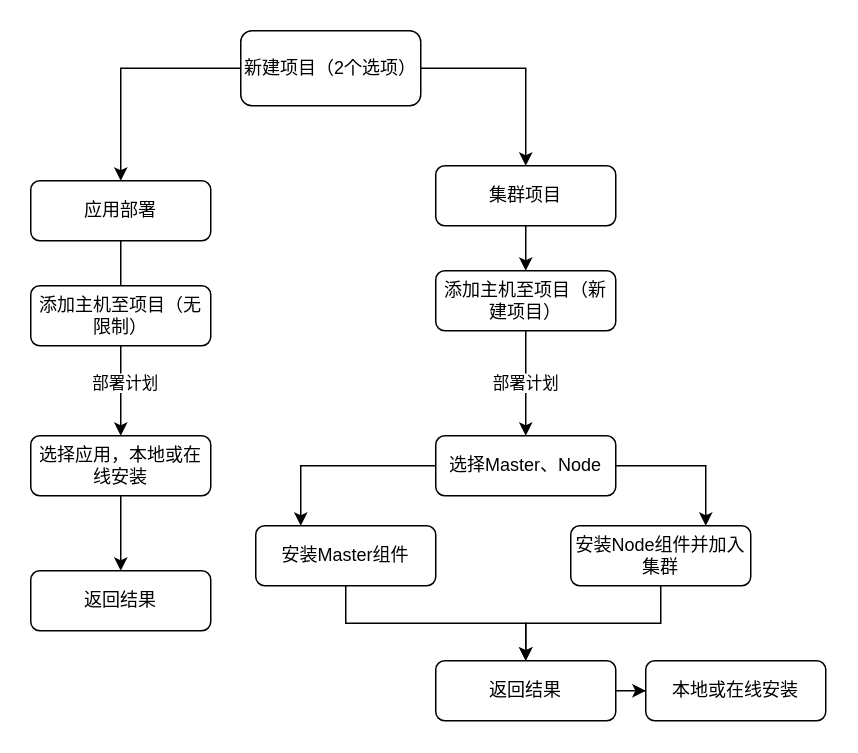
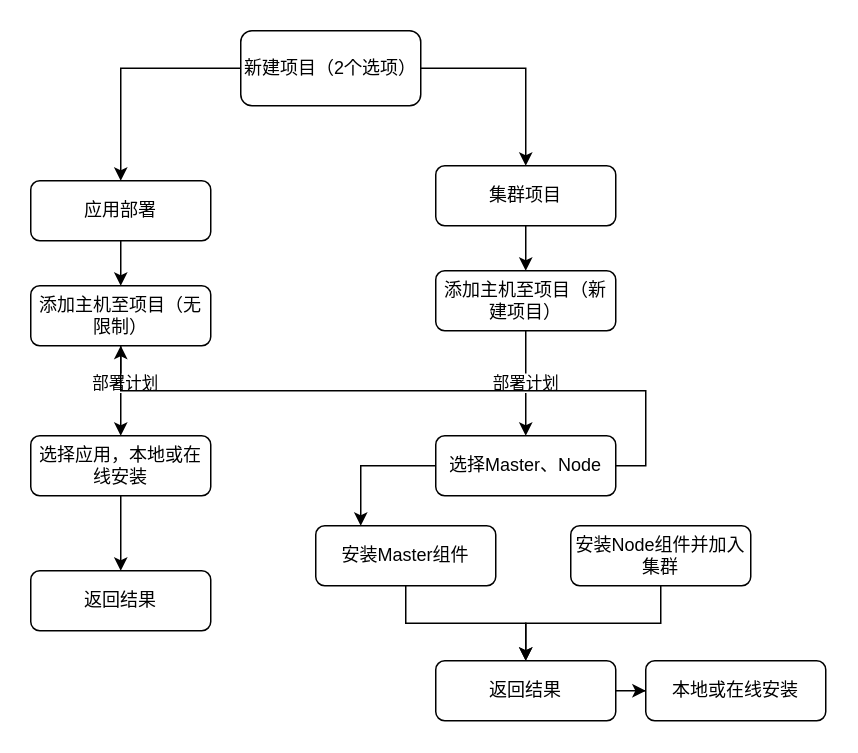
- <mxCell id="4" style="edgeStyle=orthogonalEdgeStyle;rounded=0;orthogonalLoop=1;jettySize=auto;html=1;endArrow=none;" edge="1" parent="1" source="5" target="8"><mxGeometry relative="1" as="geometry" /></mxCell>
+ <mxCell id="4" style="edgeStyle=orthogonalEdgeStyle;rounded=0;orthogonalLoop=1;jettySize=auto;html=1;" edge="1" parent="1" source="5" target="8"><mxGeometry relative="1" as="geometry" /></mxCell>
- <mxCell id="17" style="edgeStyle=orthogonalEdgeStyle;rounded=0;orthogonalLoop=1;jettySize=auto;html=1;entryX=0.75;entryY=0;entryDx=0;entryDy=0;exitX=1;exitY=0.5;exitDx=0;exitDy=0;" edge="1" parent="1" source="18" target="25"><mxGeometry relative="1" as="geometry" /></mxCell>
+ <mxCell id="17" style="edgeStyle=orthogonalEdgeStyle;rounded=0;orthogonalLoop=1;jettySize=auto;html=1;exitX=1;exitY=0.5;exitDx=0;exitDy=0;" edge="1" parent="1" source="18" target="8"><mxGeometry relative="1" as="geometry" /></mxCell>
- <mxCell id="23" value="安装Master组件" style="rounded=1;whiteSpace=wrap;html=1;fontSize=12;glass=0;strokeWidth=1;shadow=0;" vertex="1" parent="1"><mxGeometry x="170" y="350" width="120" height="40" as="geometry" /></mxCell>
+ <mxCell id="23" value="安装Master组件" style="rounded=1;whiteSpace=wrap;html=1;fontSize=12;glass=0;strokeWidth=1;shadow=0;" vertex="1" parent="1"><mxGeometry x="210" y="350" width="120" height="40" as="geometry" /></mxCell>
